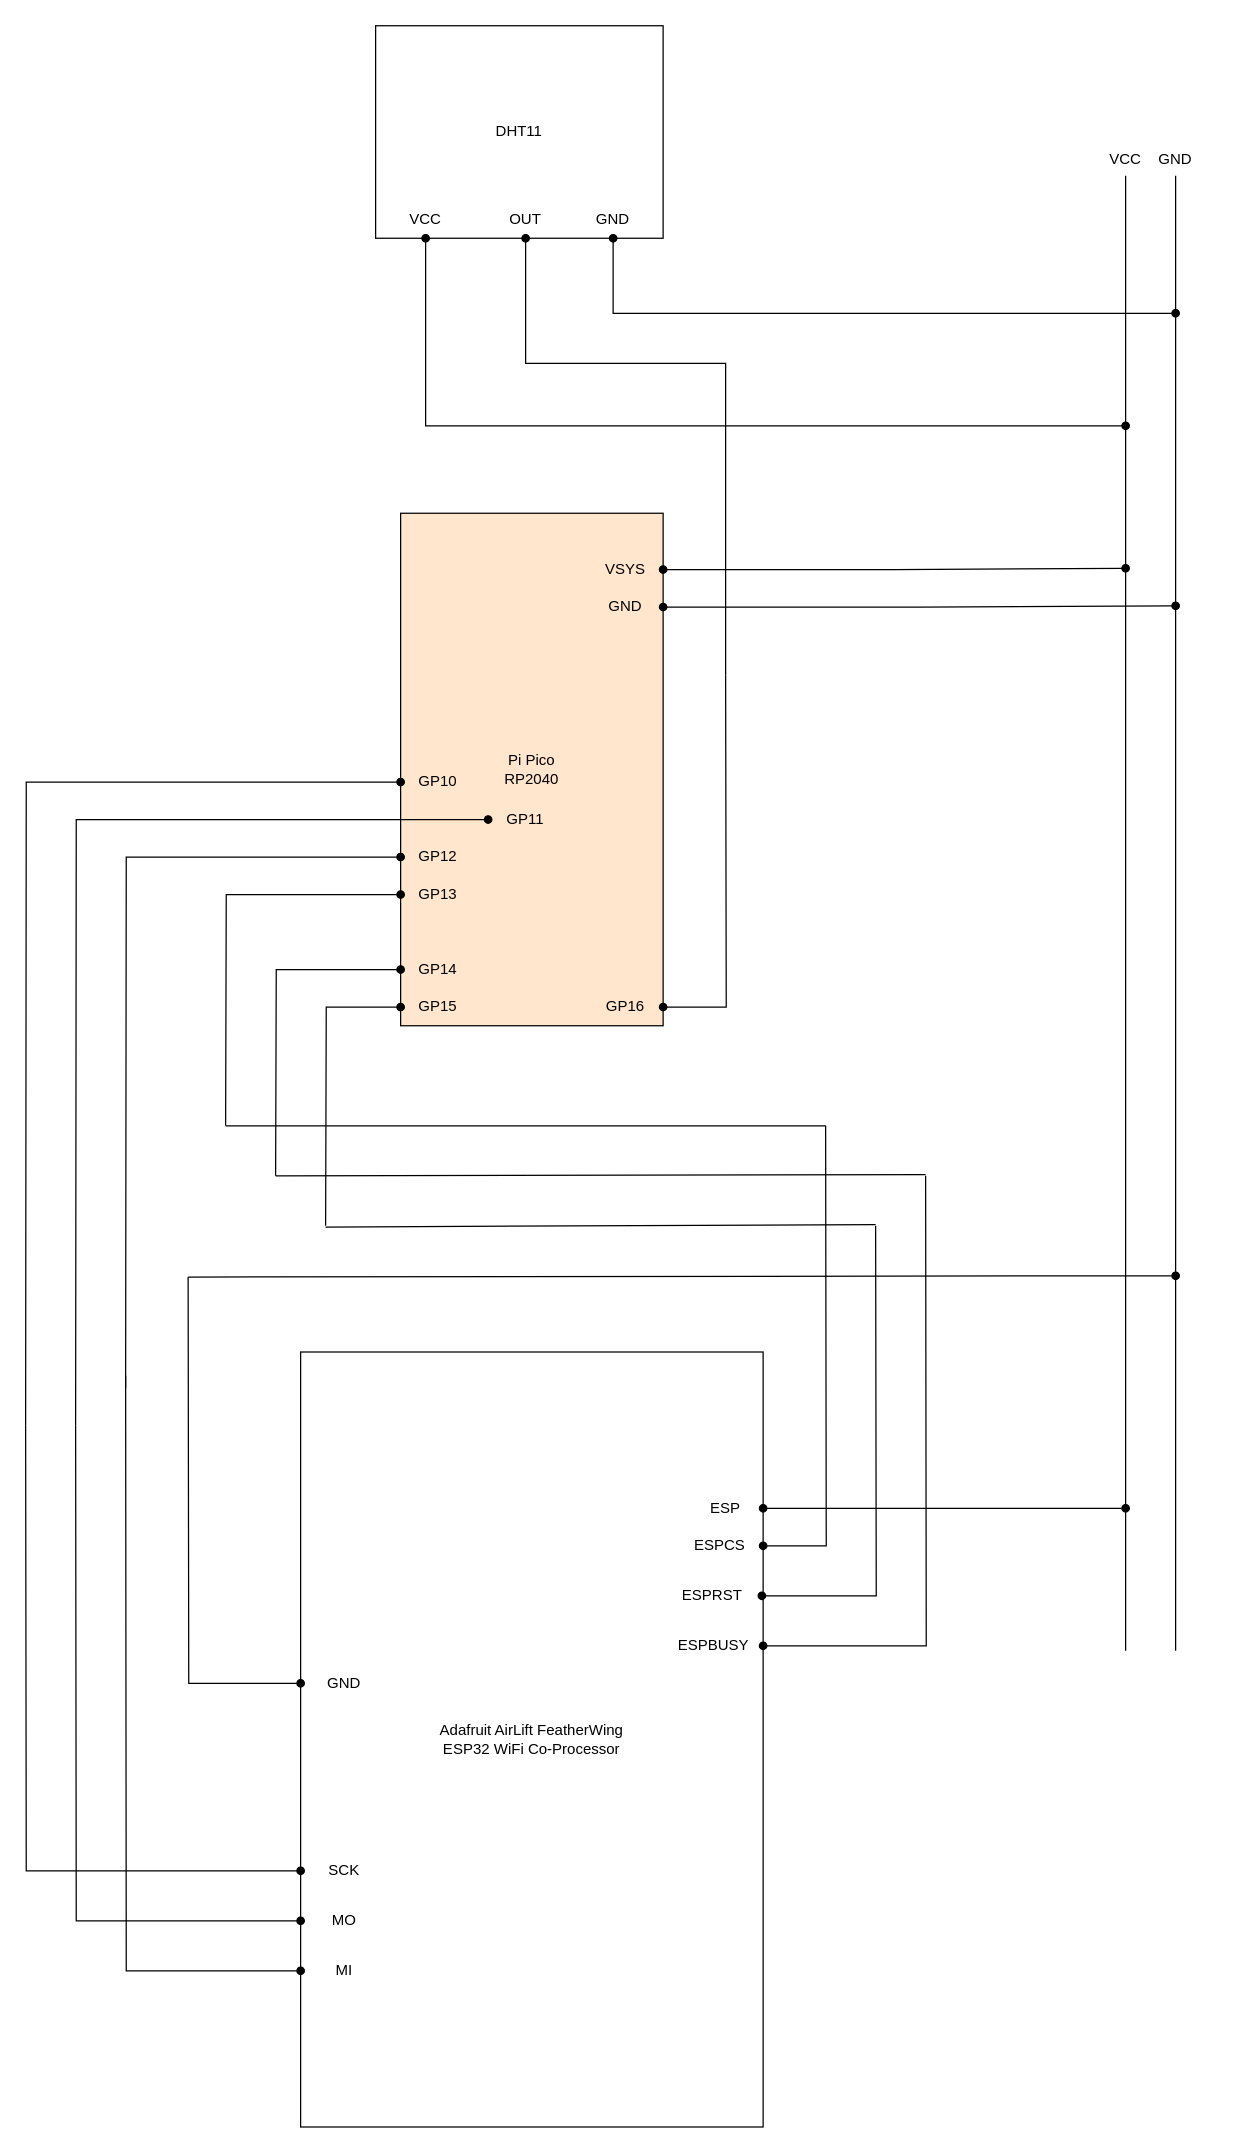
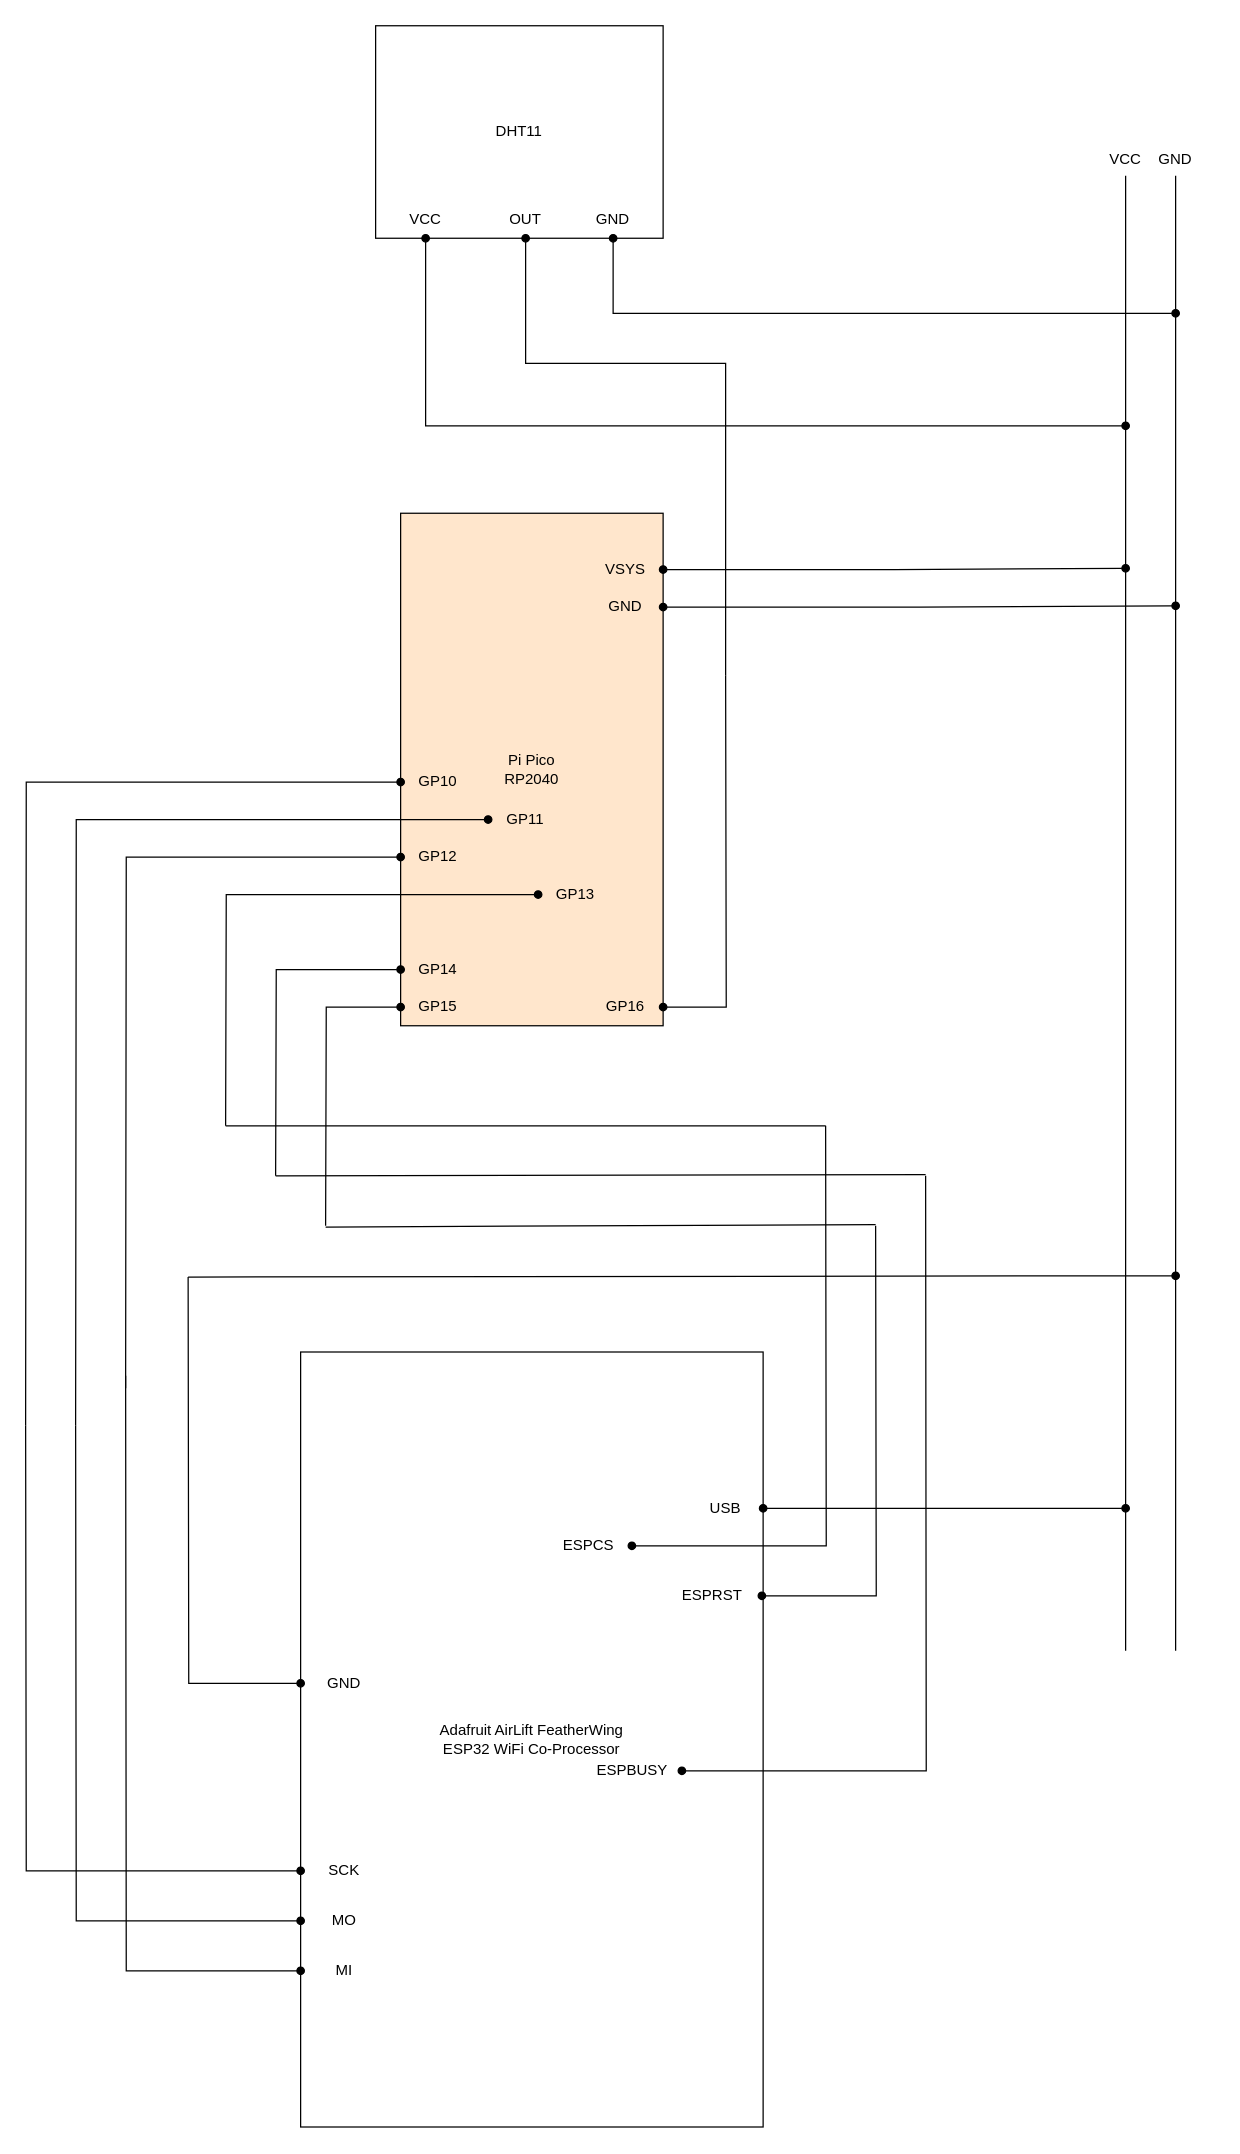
- <mxCell id="19" value="GP13" style="text;html=1;strokeColor=none;fillColor=none;align=center;verticalAlign=middle;whiteSpace=wrap;rounded=0;" vertex="1" parent="1"><mxGeometry x="320" y="700" width="60" height="30" as="geometry" /></mxCell>
+ <mxCell id="19" value="GP13" style="text;html=1;strokeColor=none;fillColor=none;align=center;verticalAlign=middle;whiteSpace=wrap;rounded=0;" vertex="1" parent="1"><mxGeometry x="430" y="700" width="60" height="30" as="geometry" /></mxCell>
- <mxCell id="23" value="ESP" style="text;html=1;strokeColor=none;fillColor=none;align=center;verticalAlign=middle;whiteSpace=wrap;rounded=0;" vertex="1" parent="1"><mxGeometry x="550" y="1191" width="60" height="30" as="geometry" /></mxCell>
+ <mxCell id="23" value="USB" style="text;html=1;strokeColor=none;fillColor=none;align=center;verticalAlign=middle;whiteSpace=wrap;rounded=0;" vertex="1" parent="1"><mxGeometry x="550" y="1191" width="60" height="30" as="geometry" /></mxCell>
- <mxCell id="25" value="ESPCS" style="text;html=1;strokeColor=none;fillColor=none;align=center;verticalAlign=middle;whiteSpace=wrap;rounded=0;" vertex="1" parent="1"><mxGeometry x="541" y="1221" width="69" height="30" as="geometry" /></mxCell>
+ <mxCell id="25" value="ESPCS" style="text;html=1;strokeColor=none;fillColor=none;align=center;verticalAlign=middle;whiteSpace=wrap;rounded=0;" vertex="1" parent="1"><mxGeometry x="436" y="1221" width="69" height="30" as="geometry" /></mxCell>
- <mxCell id="27" value="ESPBUSY" style="text;html=1;strokeColor=none;fillColor=none;align=center;verticalAlign=middle;whiteSpace=wrap;rounded=0;" vertex="1" parent="1"><mxGeometry x="531" y="1301" width="79" height="30" as="geometry" /></mxCell>
+ <mxCell id="27" value="ESPBUSY" style="text;html=1;strokeColor=none;fillColor=none;align=center;verticalAlign=middle;whiteSpace=wrap;rounded=0;" vertex="1" parent="1"><mxGeometry x="466" y="1401" width="79" height="30" as="geometry" /></mxCell>
